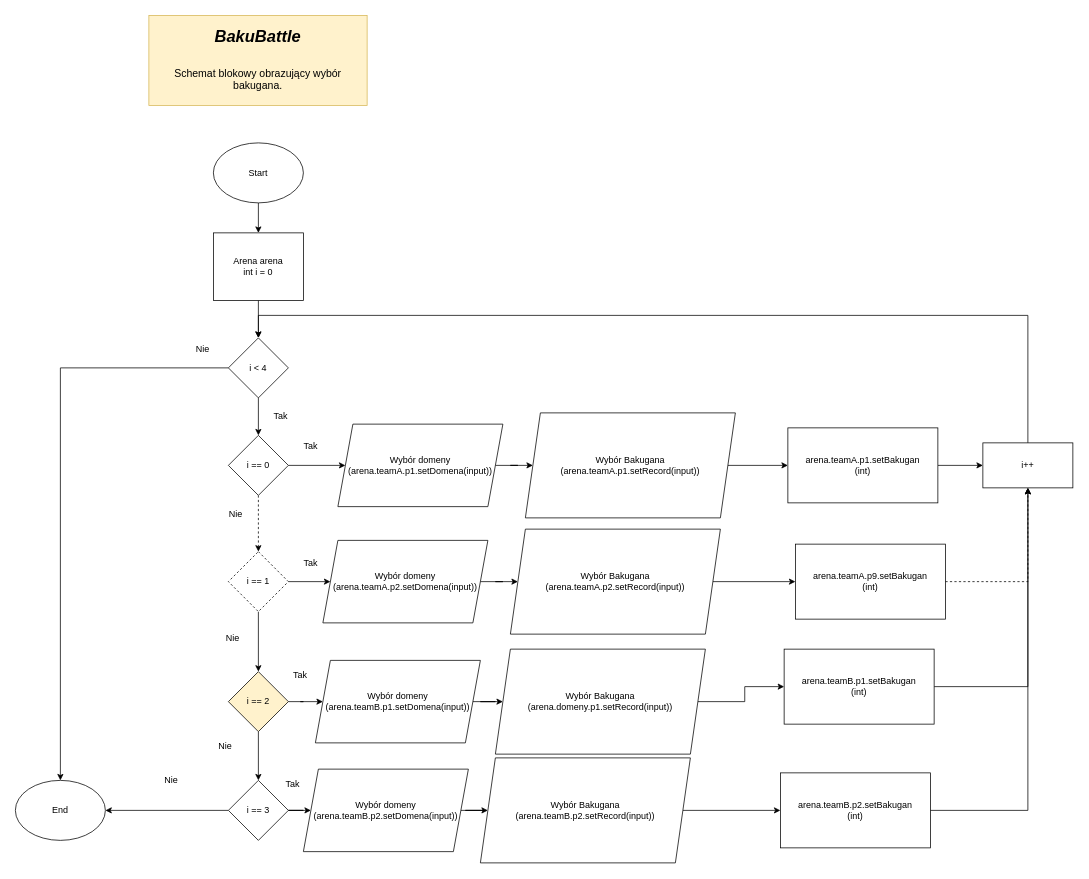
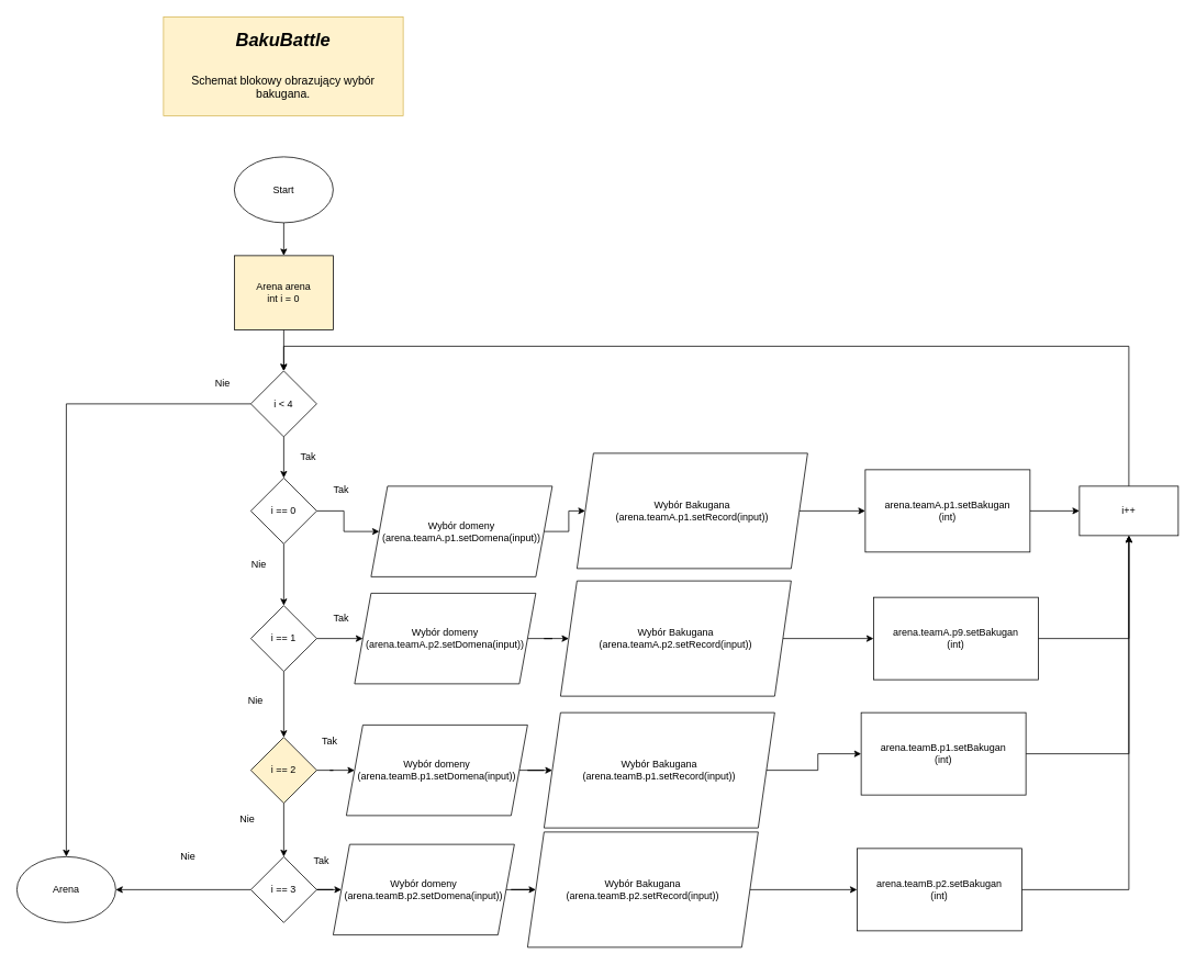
- <mxCell id="6" value="&lt;div&gt;Arena arena&lt;br&gt;&lt;/div&gt;&lt;div&gt;int i = 0&lt;br&gt;&lt;/div&gt;" style="rounded=0;whiteSpace=wrap;html=1;" parent="1" vertex="1"><mxGeometry x="284" y="310" width="120" height="90" as="geometry" /></mxCell>
+ <mxCell id="6" value="&lt;div&gt;Arena arena&lt;br&gt;&lt;/div&gt;&lt;div&gt;int i = 0&lt;br&gt;&lt;/div&gt;" style="rounded=0;whiteSpace=wrap;html=1;fillColor=#fff2cc;" parent="1" vertex="1"><mxGeometry x="284" y="310" width="120" height="90" as="geometry" /></mxCell>
- <mxCell id="11" value="&lt;div&gt;Wybór domeny&lt;/div&gt;&lt;div&gt;(arena.teamA.p1.setDomena(input))&lt;/div&gt;" style="shape=parallelogram;perimeter=parallelogramPerimeter;whiteSpace=wrap;html=1;fixedSize=1;" parent="1" vertex="1"><mxGeometry x="450" y="565" width="220" height="110" as="geometry" /></mxCell>
+ <mxCell id="11" value="&lt;div&gt;Wybór domeny&lt;/div&gt;&lt;div&gt;(arena.teamA.p1.setDomena(input))&lt;/div&gt;" style="shape=parallelogram;perimeter=parallelogramPerimeter;whiteSpace=wrap;html=1;fixedSize=1;" parent="1" vertex="1"><mxGeometry x="450" y="590" width="220" height="110" as="geometry" /></mxCell>
- <mxCell id="20" style="edgeStyle=orthogonalEdgeStyle;rounded=0;orthogonalLoop=1;jettySize=auto;html=1;dashed=1;" edge="1" parent="1" source="21" target="24"><mxGeometry relative="1" as="geometry" /></mxCell>
+ <mxCell id="20" style="edgeStyle=orthogonalEdgeStyle;rounded=0;orthogonalLoop=1;jettySize=auto;html=1;" edge="1" parent="1" source="21" target="24"><mxGeometry relative="1" as="geometry" /></mxCell>
- <mxCell id="24" value="i == 1" style="rhombus;whiteSpace=wrap;html=1;dashed=1;" vertex="1" parent="1"><mxGeometry x="304" y="735" width="80" height="80" as="geometry" /></mxCell>
+ <mxCell id="24" value="i == 1" style="rhombus;whiteSpace=wrap;html=1;" vertex="1" parent="1"><mxGeometry x="304" y="735" width="80" height="80" as="geometry" /></mxCell>
- <mxCell id="33" style="edgeStyle=orthogonalEdgeStyle;rounded=0;orthogonalLoop=1;jettySize=auto;html=1;dashed=1;" edge="1" parent="1" source="34" target="26"><mxGeometry relative="1" as="geometry" /></mxCell>
+ <mxCell id="33" style="edgeStyle=orthogonalEdgeStyle;rounded=0;orthogonalLoop=1;jettySize=auto;html=1;" edge="1" parent="1" source="34" target="26"><mxGeometry relative="1" as="geometry" /></mxCell>
- <mxCell id="43" value="Wybór Bakugana&lt;br&gt;&lt;div&gt;(arena.domeny.p1.setRecord(input))&lt;/div&gt;" style="shape=parallelogram;perimeter=parallelogramPerimeter;whiteSpace=wrap;html=1;fixedSize=1;" vertex="1" parent="1"><mxGeometry x="660" y="865" width="280" height="140" as="geometry" /></mxCell>
+ <mxCell id="43" value="Wybór Bakugana&lt;br&gt;&lt;div&gt;(arena.teamB.p1.setRecord(input))&lt;/div&gt;" style="shape=parallelogram;perimeter=parallelogramPerimeter;whiteSpace=wrap;html=1;fixedSize=1;" vertex="1" parent="1"><mxGeometry x="660" y="865" width="280" height="140" as="geometry" /></mxCell>
- <mxCell id="17" value="End" style="ellipse;whiteSpace=wrap;html=1;" parent="1" vertex="1"><mxGeometry x="20" y="1040" width="120" height="80" as="geometry" /></mxCell>
+ <mxCell id="17" value="Arena" style="ellipse;whiteSpace=wrap;html=1;" parent="1" vertex="1"><mxGeometry x="20" y="1040" width="120" height="80" as="geometry" /></mxCell>
